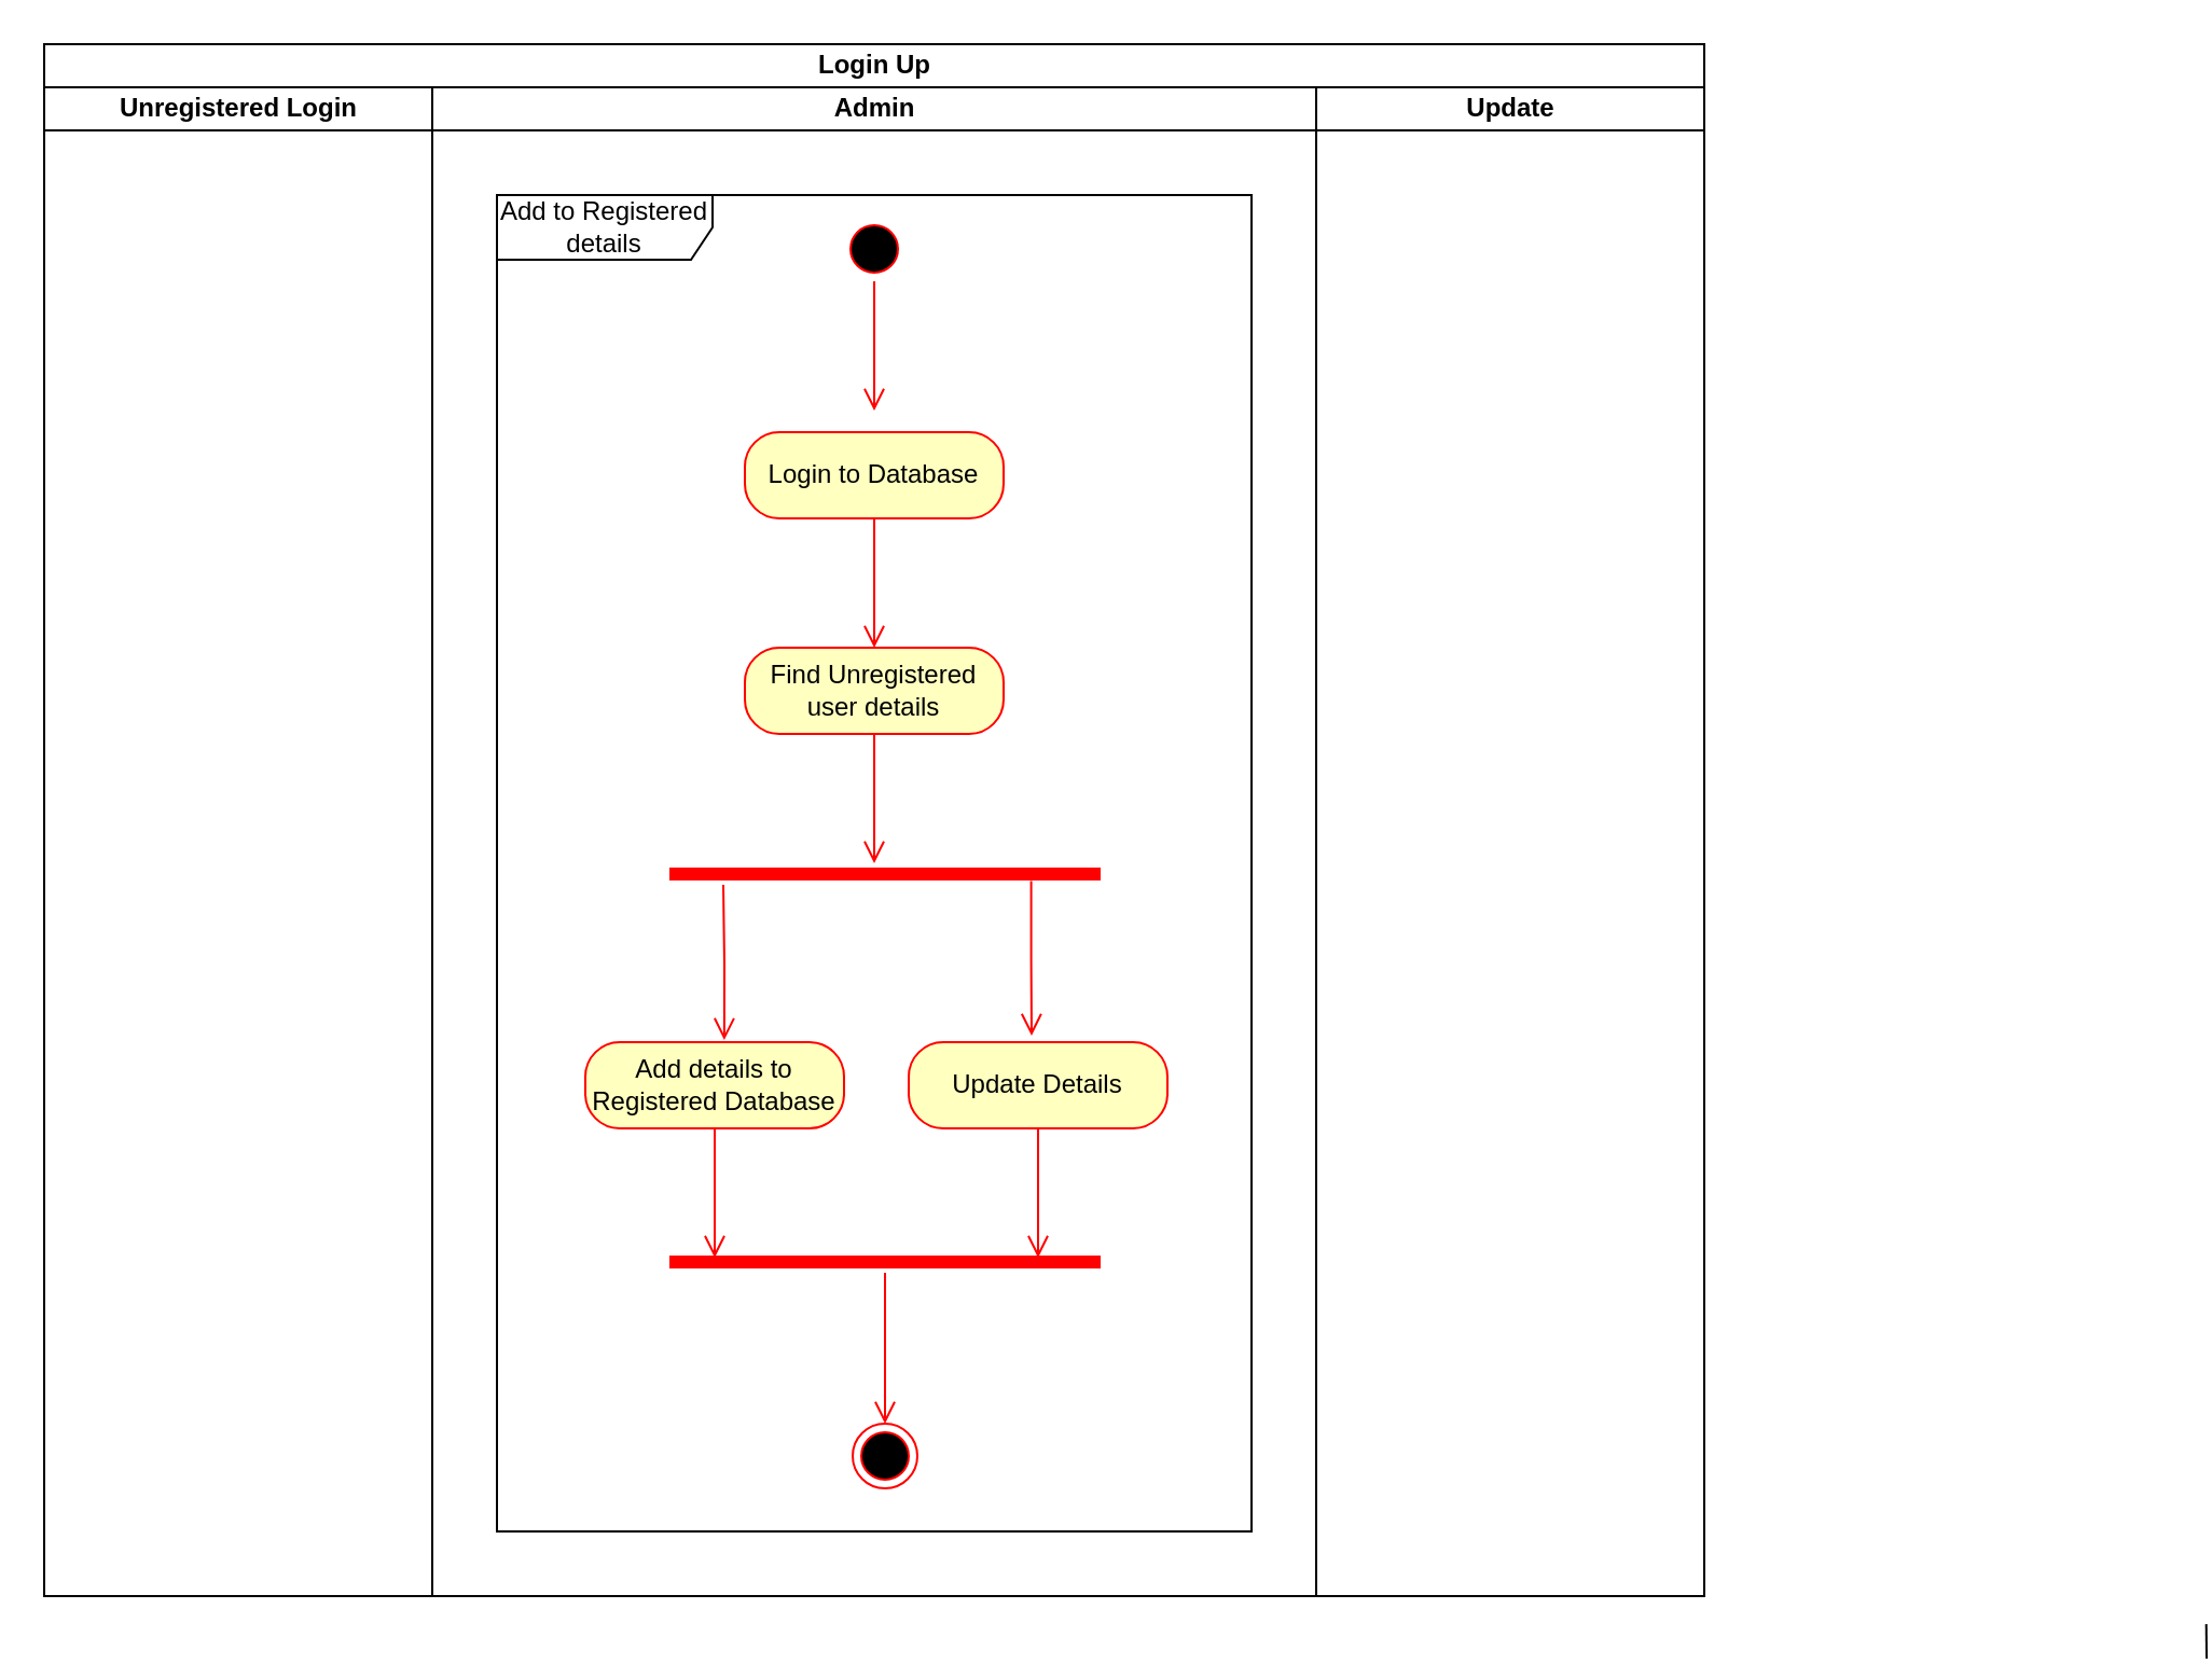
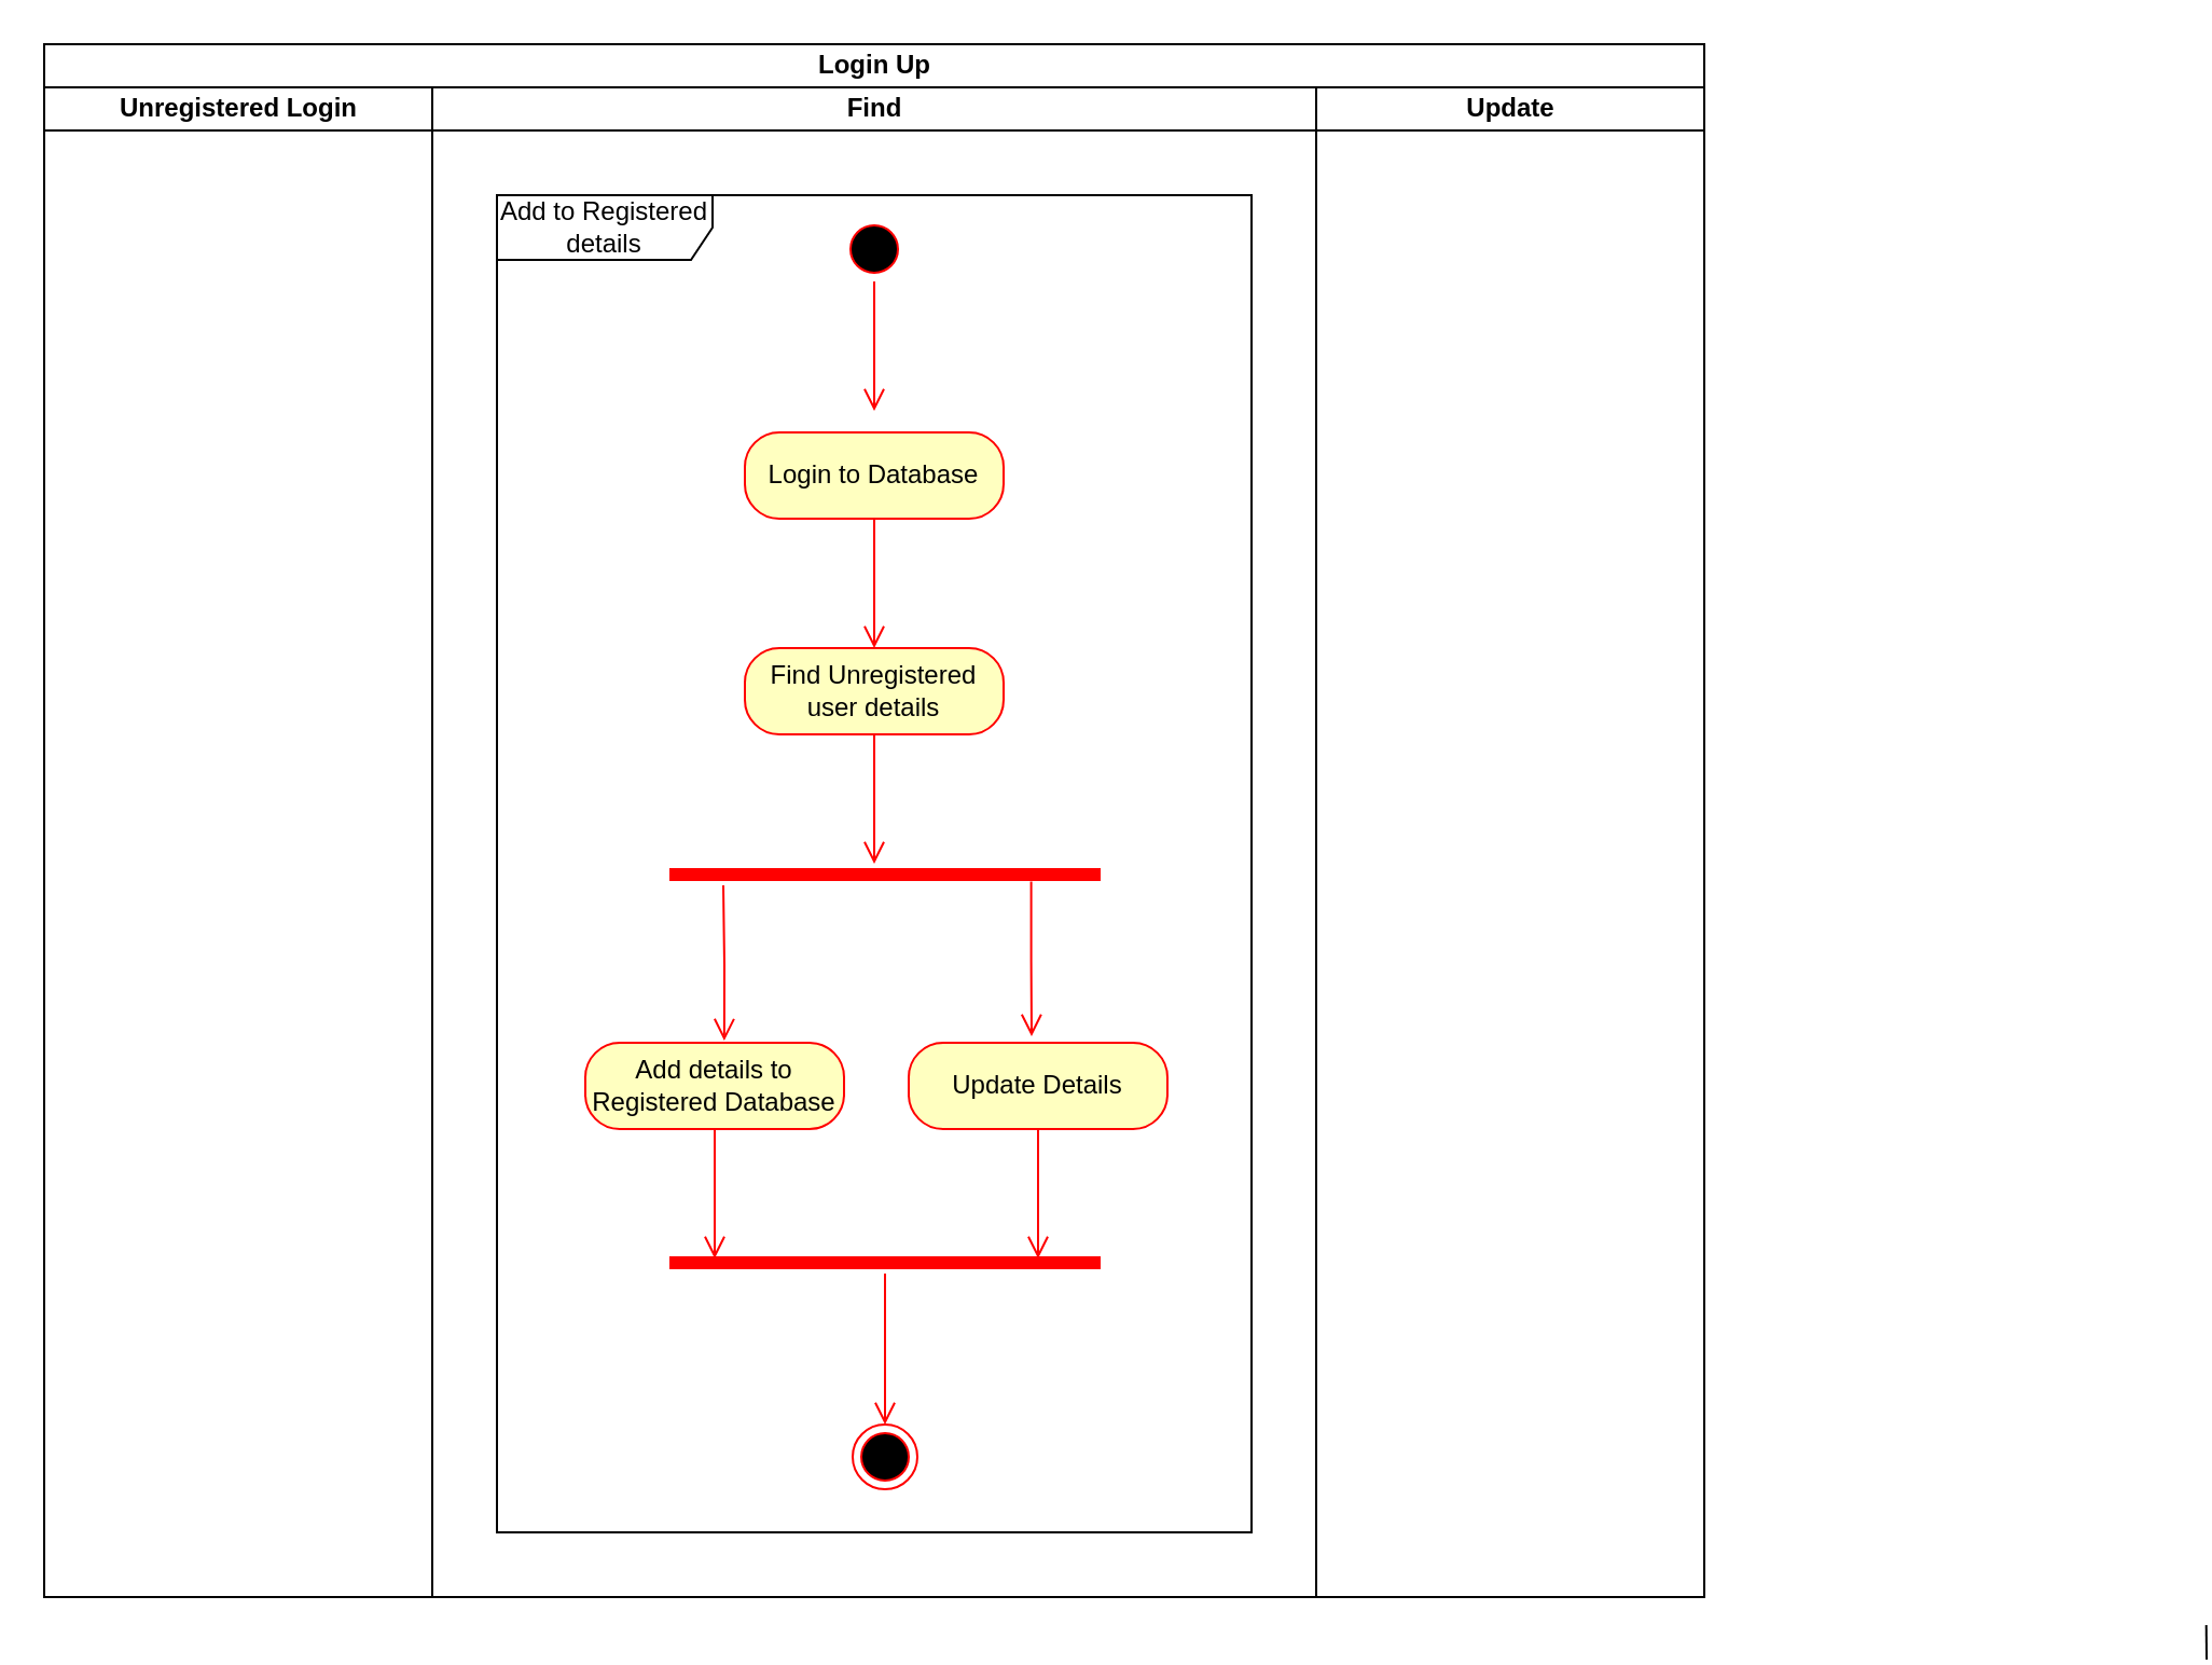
- <mxCell id="4" value="Admin" style="swimlane;startSize=20;html=1;" vertex="1" parent="2"><mxGeometry x="180" y="20" width="410" height="700" as="geometry" /></mxCell>
+ <mxCell id="4" value="Find" style="swimlane;startSize=20;html=1;" vertex="1" parent="2"><mxGeometry x="180" y="20" width="410" height="700" as="geometry" /></mxCell>
